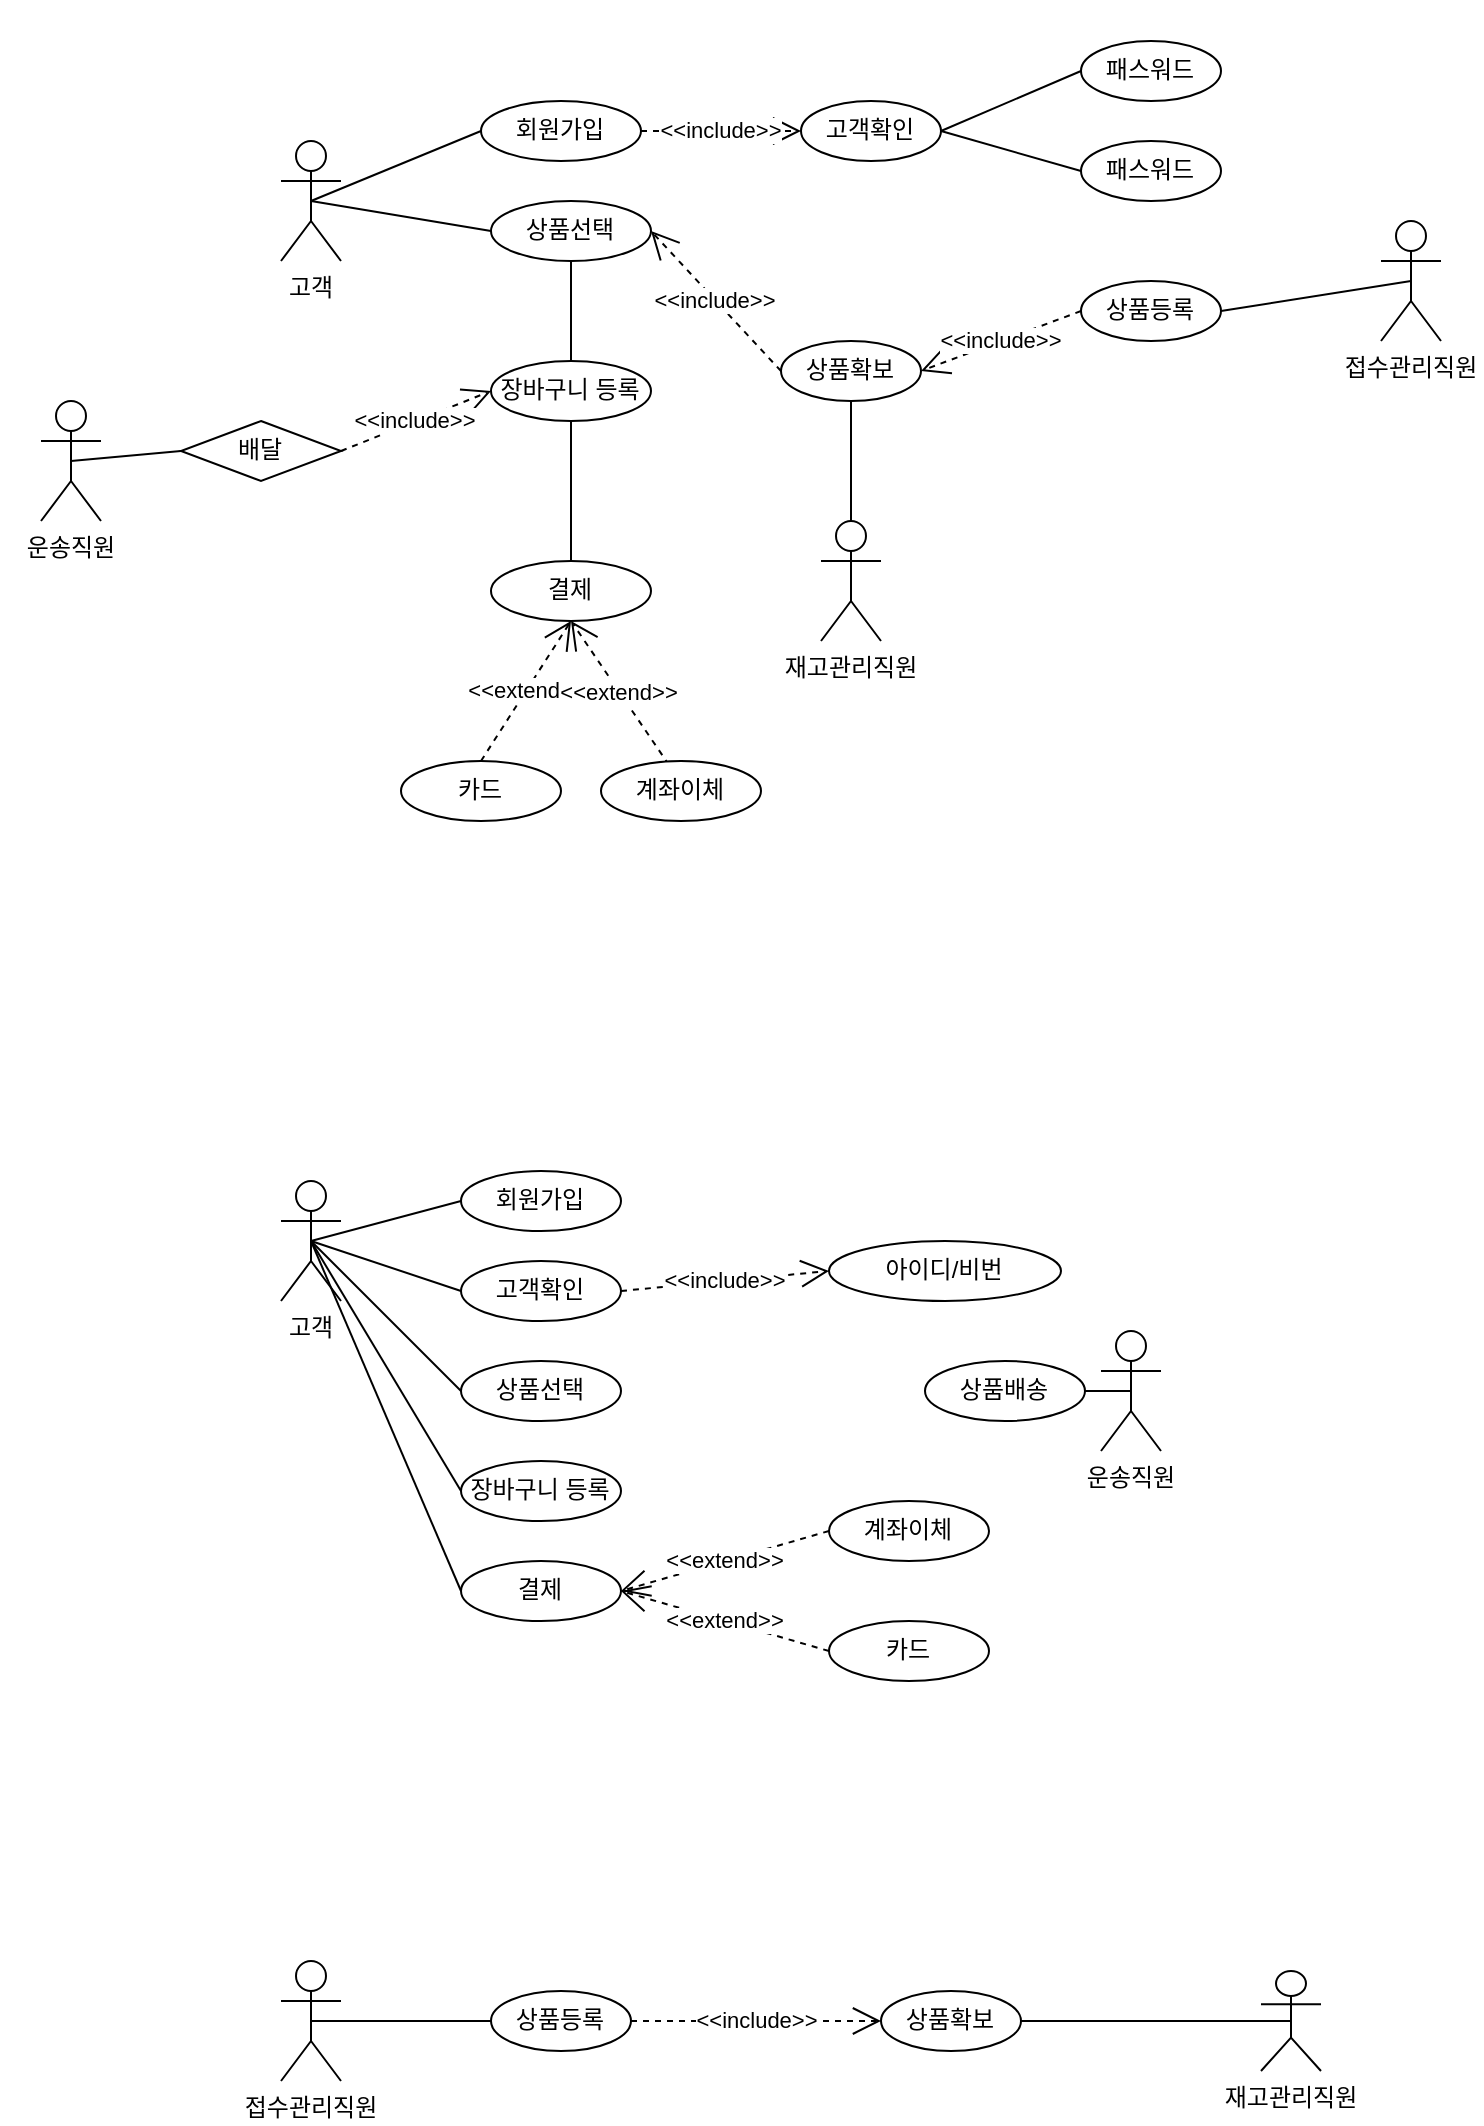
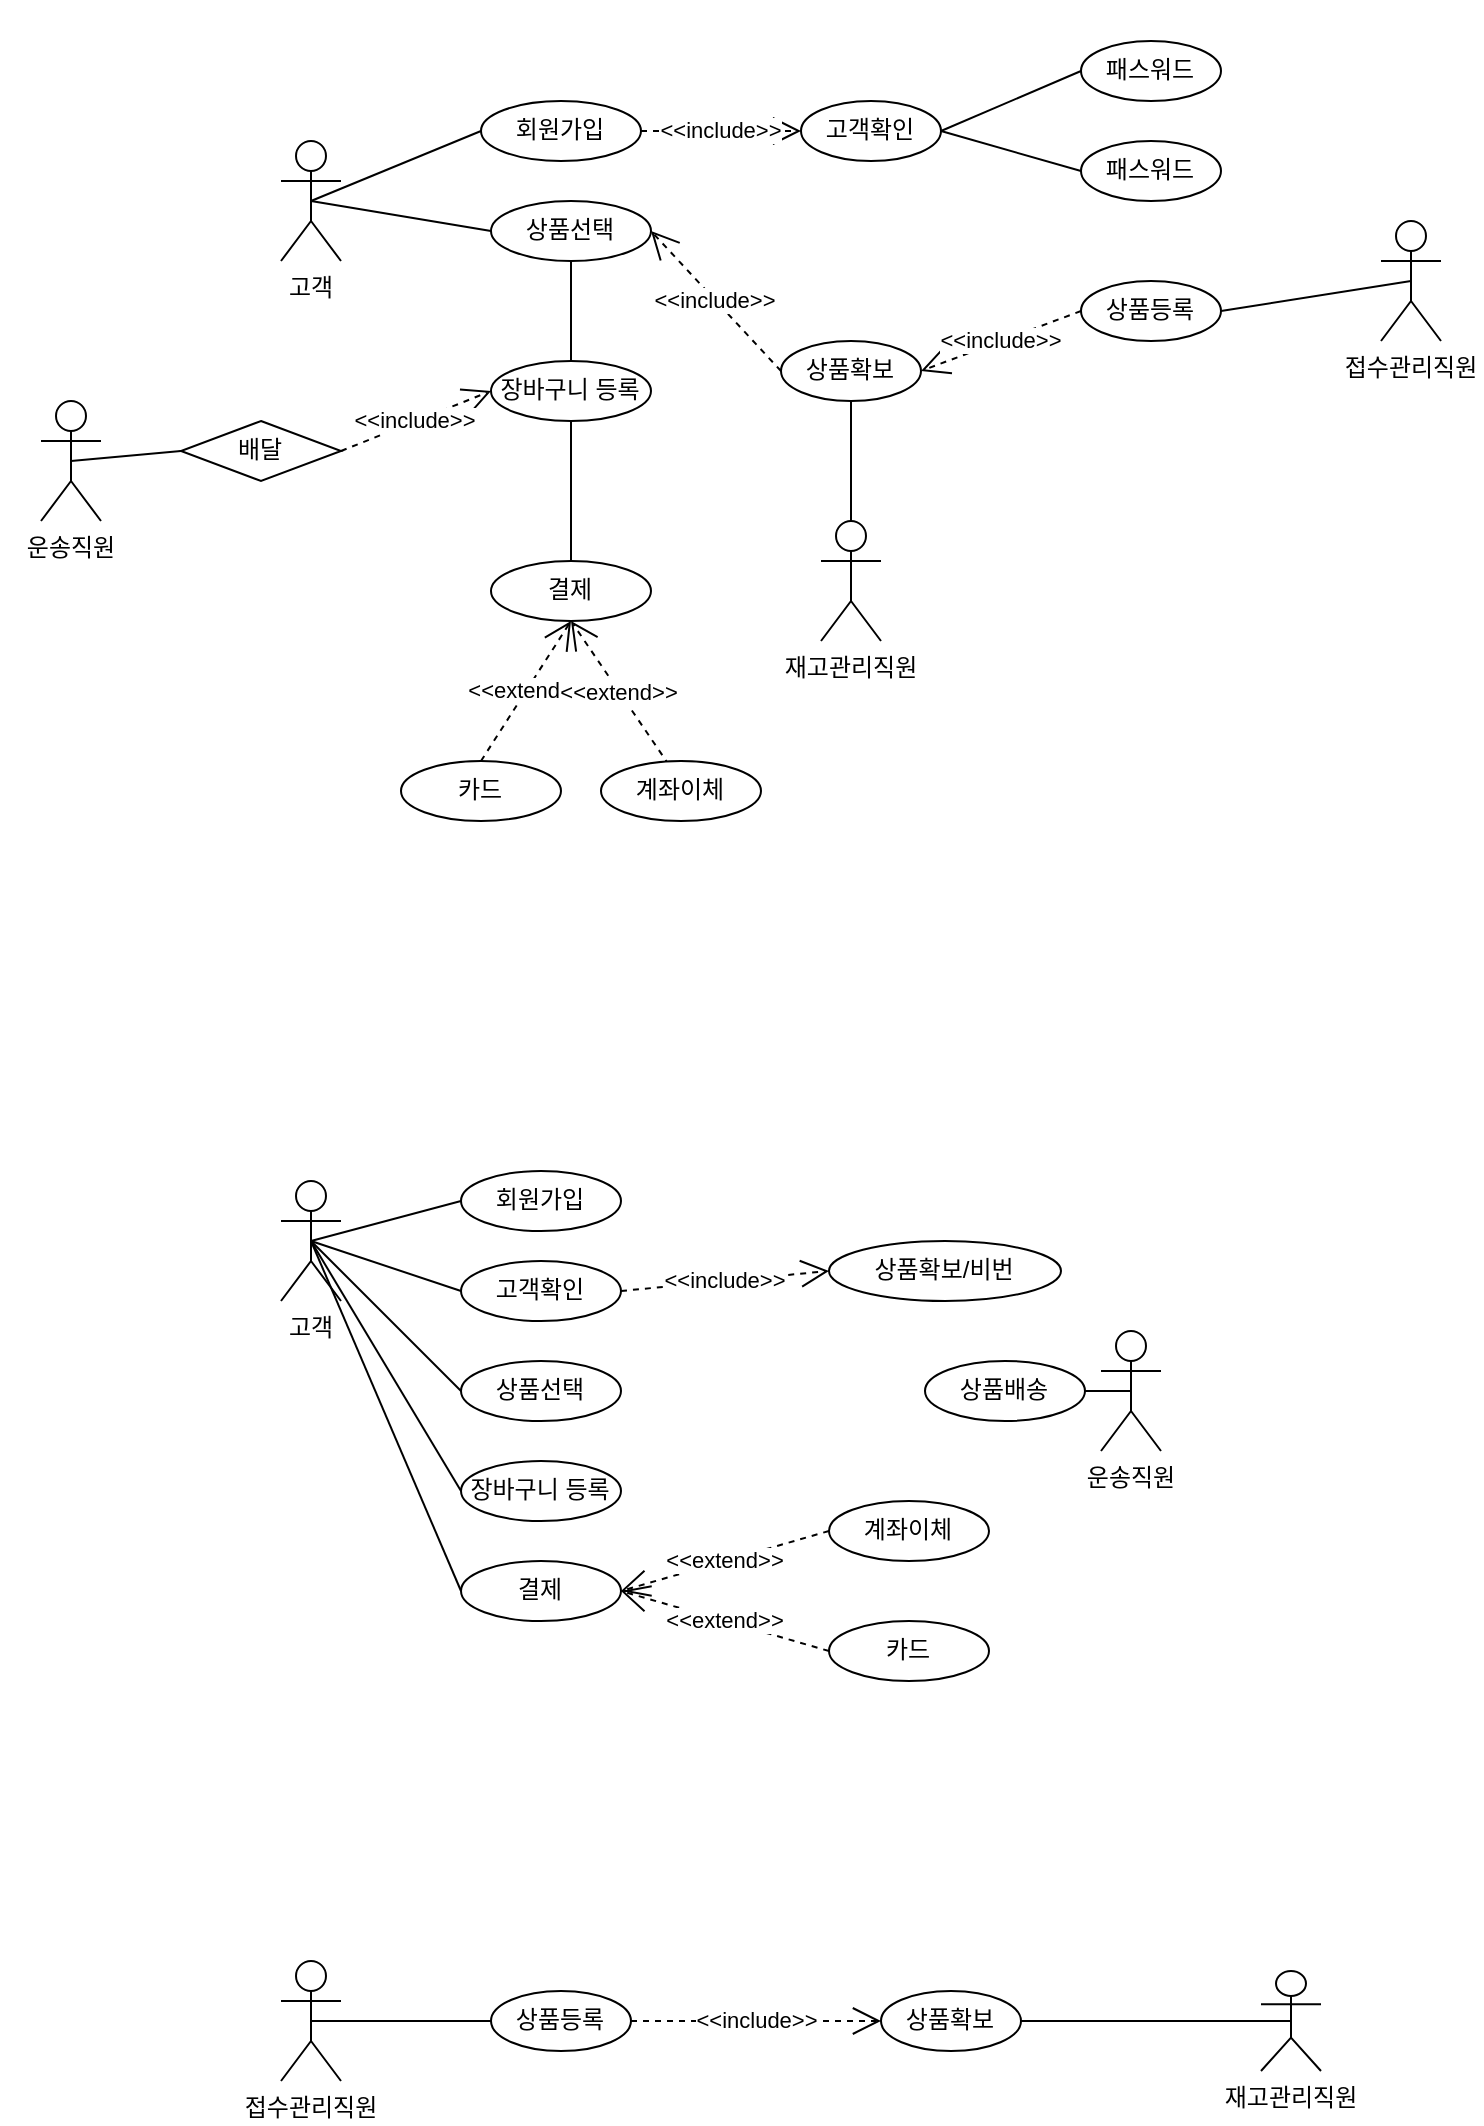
- <mxCell id="37" value="아이디/비번" style="ellipse;whiteSpace=wrap;html=1;" vertex="1" parent="1"><mxGeometry x="414" y="620" width="116" height="30" as="geometry" /></mxCell>
+ <mxCell id="37" value="상품확보/비번" style="ellipse;whiteSpace=wrap;html=1;" vertex="1" parent="1"><mxGeometry x="414" y="620" width="116" height="30" as="geometry" /></mxCell>
